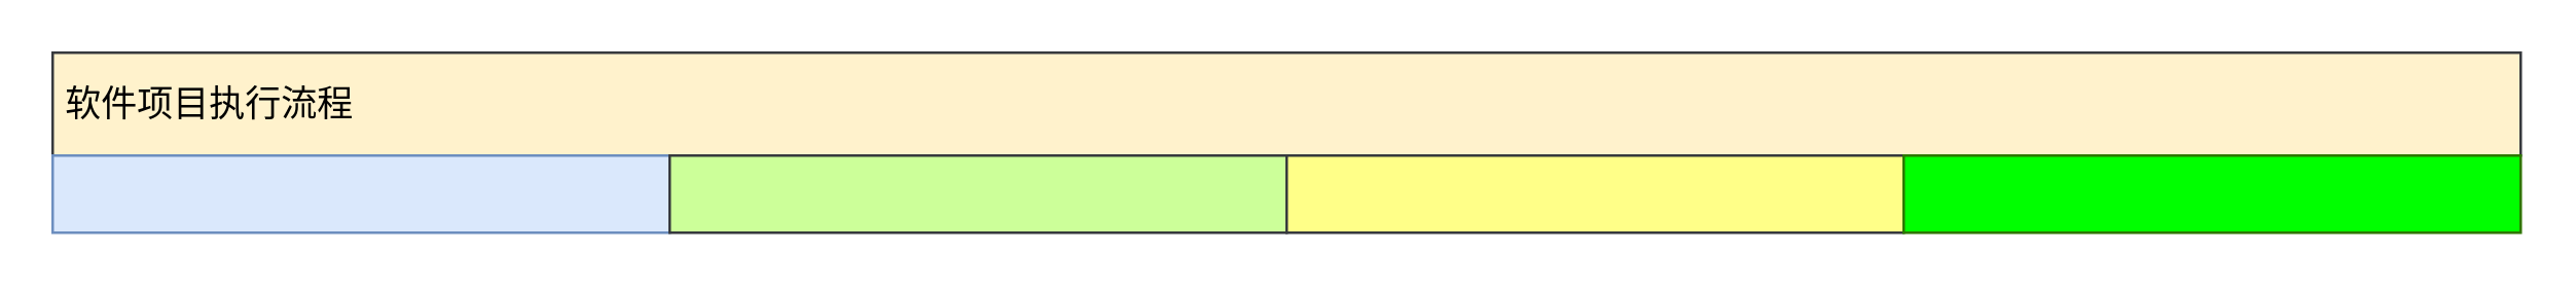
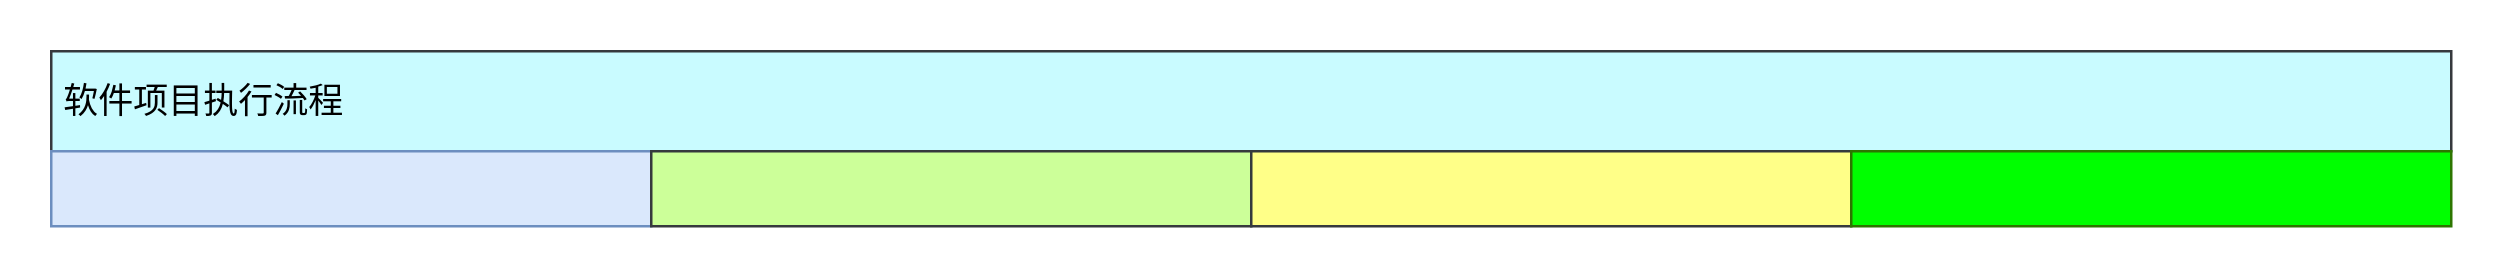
- <mxCell id="2" value="&amp;nbsp;&lt;font style=&quot;font-size: 14px&quot;&gt;软件项目执行流程&lt;/font&gt;" style="rounded=0;whiteSpace=wrap;html=1;strokeColor=#36393d;fillColor=#fff2cc;align=left;" vertex="1" parent="1"><mxGeometry x="20" y="20" width="960" height="40" as="geometry" /></mxCell>
+ <mxCell id="2" value="&amp;nbsp;&lt;font style=&quot;font-size: 14px&quot;&gt;软件项目执行流程&lt;/font&gt;" style="rounded=0;whiteSpace=wrap;html=1;strokeColor=#36393d;fillColor=#C9FBFF;align=left;" vertex="1" parent="1"><mxGeometry x="20" y="20" width="960" height="40" as="geometry" /></mxCell>
